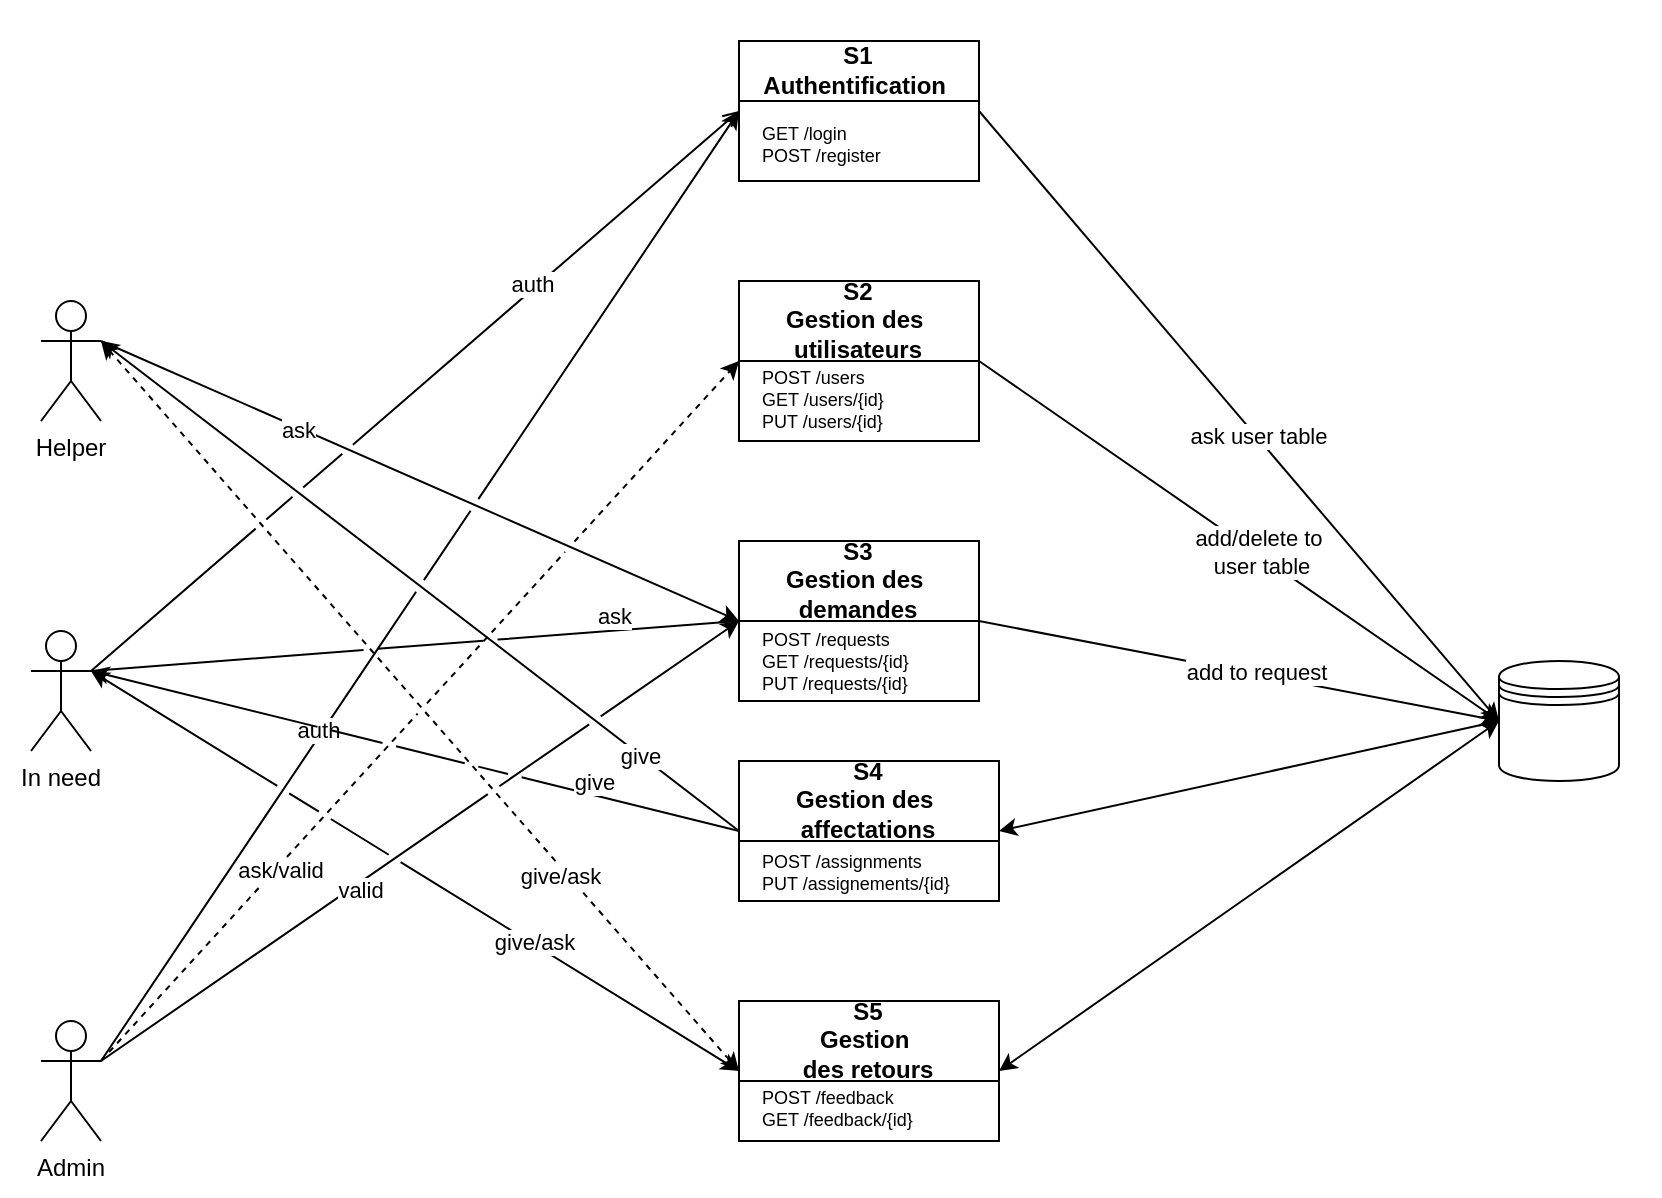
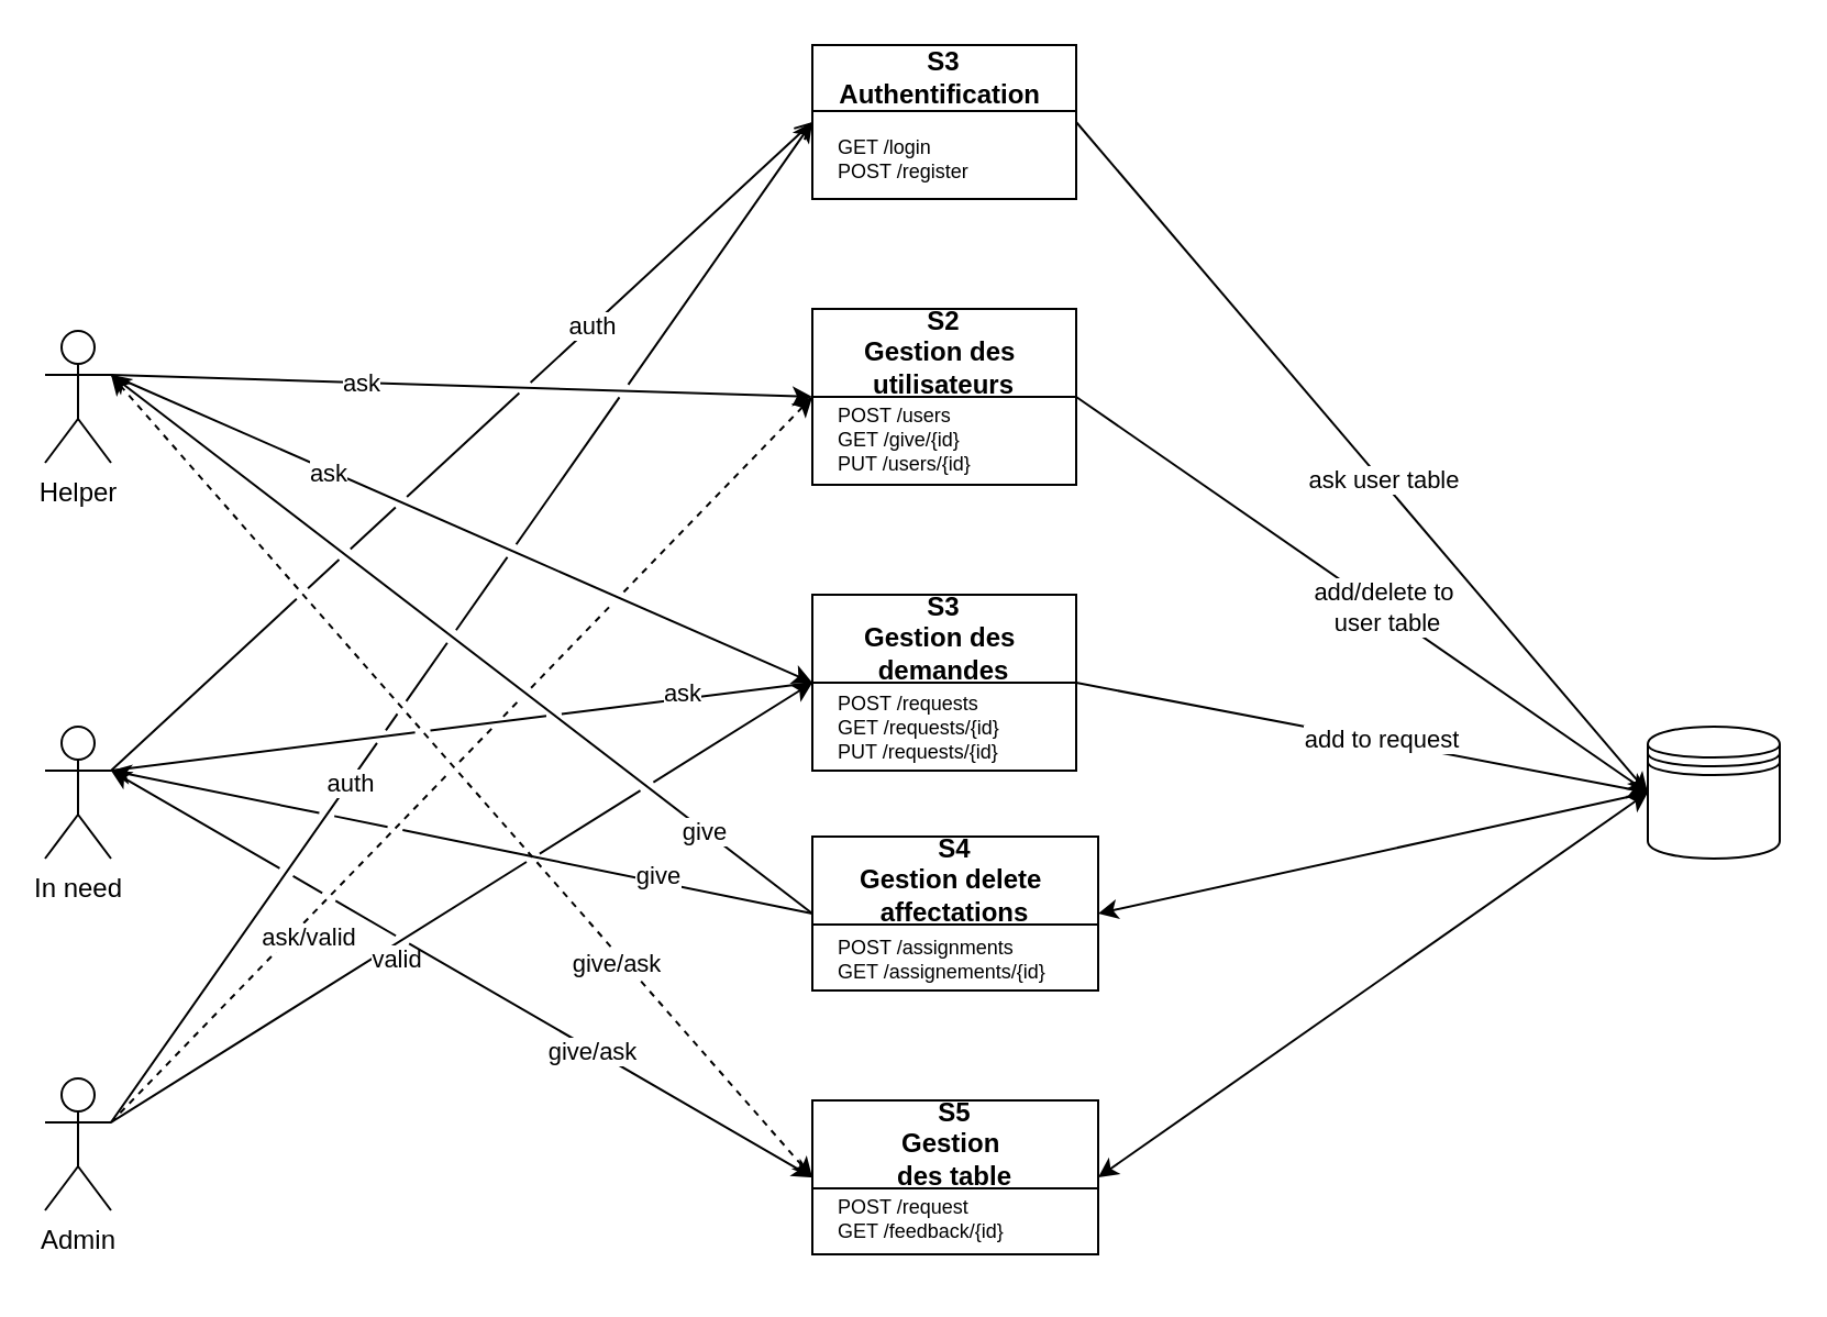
- <mxCell id="5" value="S1&lt;div&gt;Authentification&amp;nbsp;&lt;/div&gt;" style="swimlane;whiteSpace=wrap;html=1;startSize=30;" parent="1" vertex="1"><mxGeometry x="369" y="20" width="120" height="70" as="geometry" /></mxCell>
+ <mxCell id="5" value="S3&lt;div&gt;Authentification&amp;nbsp;&lt;/div&gt;" style="swimlane;whiteSpace=wrap;html=1;startSize=30;" parent="1" vertex="1"><mxGeometry x="369" y="20" width="120" height="70" as="geometry" /></mxCell>
+ <mxCell id="16" value="" style="endArrow=classic;html=1;rounded=0;entryX=0;entryY=0.5;entryDx=0;entryDy=0;exitX=1;exitY=0.333;exitDx=0;exitDy=0;exitPerimeter=0;jumpStyle=gap;jumpSize=7;" parent="1" source="2" target="7" edge="1"><mxGeometry width="50" height="50" relative="1" as="geometry"><mxPoint x="229" y="190" as="sourcePoint" /><mxPoint x="379" y="70" as="targetPoint" /></mxGeometry></mxCell>
+ <mxCell id="17" value="ask" style="edgeLabel;html=1;align=center;verticalAlign=middle;resizable=0;points=[];" parent="16" vertex="1" connectable="0"><mxGeometry x="0.067" y="1" relative="1" as="geometry"><mxPoint x="-56" y="-1" as="offset" /></mxGeometry></mxCell>
- <mxCell id="8" value="POST /users&lt;div&gt;GET /users/{id}&lt;/div&gt;&lt;div&gt;PUT /users/{id}&lt;/div&gt;" style="text;html=1;align=left;verticalAlign=top;resizable=0;points=[];autosize=1;strokeColor=none;fillColor=none;fontSize=9;" vertex="1" parent="7"><mxGeometry x="10" y="37" width="80" height="50" as="geometry" /></mxCell>
+ <mxCell id="8" value="POST /users&lt;div&gt;GET /give/{id}&lt;/div&gt;&lt;div&gt;PUT /users/{id}&lt;/div&gt;" style="text;html=1;align=left;verticalAlign=top;resizable=0;points=[];autosize=1;strokeColor=none;fillColor=none;fontSize=9;" vertex="1" parent="7"><mxGeometry x="10" y="37" width="80" height="50" as="geometry" /></mxCell>
- <mxCell id="3" value="In need" style="shape=umlActor;verticalLabelPosition=bottom;verticalAlign=top;html=1;outlineConnect=0;" parent="1" vertex="1"><mxGeometry x="15" y="315" width="30" height="60" as="geometry" /></mxCell>
+ <mxCell id="3" value="In need" style="shape=umlActor;verticalLabelPosition=bottom;verticalAlign=top;html=1;outlineConnect=0;" parent="1" vertex="1"><mxGeometry x="20" y="330" width="30" height="60" as="geometry" /></mxCell>
- <mxCell id="11" value="S4&lt;div&gt;&lt;div&gt;Gestion des&amp;nbsp;&lt;/div&gt;&lt;div&gt;affectations&lt;/div&gt;&lt;/div&gt;" style="swimlane;whiteSpace=wrap;html=1;startSize=40;" parent="1" vertex="1"><mxGeometry x="369" y="380" width="130" height="70" as="geometry" /></mxCell>
+ <mxCell id="11" value="S4&lt;div&gt;&lt;div&gt;Gestion delete&amp;nbsp;&lt;/div&gt;&lt;div&gt;affectations&lt;/div&gt;&lt;/div&gt;" style="swimlane;whiteSpace=wrap;html=1;startSize=40;" parent="1" vertex="1"><mxGeometry x="369" y="380" width="130" height="70" as="geometry" /></mxCell>
- <mxCell id="12" value="POST /assignments&lt;div&gt;PUT /assignements/{id}&lt;/div&gt;" style="text;html=1;align=left;verticalAlign=top;resizable=0;points=[];autosize=1;strokeColor=none;fillColor=none;fontSize=9;" vertex="1" parent="11"><mxGeometry x="10" y="39" width="120" height="40" as="geometry" /></mxCell>
+ <mxCell id="12" value="POST /assignments&lt;div&gt;GET /assignements/{id}&lt;/div&gt;" style="text;html=1;align=left;verticalAlign=top;resizable=0;points=[];autosize=1;strokeColor=none;fillColor=none;fontSize=9;" vertex="1" parent="11"><mxGeometry x="10" y="39" width="120" height="40" as="geometry" /></mxCell>
- <mxCell id="13" value="S5&lt;div&gt;&lt;div&gt;Gestion&amp;nbsp;&lt;/div&gt;&lt;div&gt;des retours&lt;/div&gt;&lt;/div&gt;" style="swimlane;whiteSpace=wrap;html=1;startSize=40;" parent="1" vertex="1"><mxGeometry x="369" y="500" width="130" height="70" as="geometry" /></mxCell>
+ <mxCell id="13" value="S5&lt;div&gt;&lt;div&gt;Gestion&amp;nbsp;&lt;/div&gt;&lt;div&gt;des table&lt;/div&gt;&lt;/div&gt;" style="swimlane;whiteSpace=wrap;html=1;startSize=40;" parent="1" vertex="1"><mxGeometry x="369" y="500" width="130" height="70" as="geometry" /></mxCell>
- <mxCell id="4" value="Admin" style="shape=umlActor;verticalLabelPosition=bottom;verticalAlign=top;html=1;outlineConnect=0;" parent="1" vertex="1"><mxGeometry x="20" y="510" width="30" height="60" as="geometry" /></mxCell>
+ <mxCell id="4" value="Admin" style="shape=umlActor;verticalLabelPosition=bottom;verticalAlign=top;html=1;outlineConnect=0;" parent="1" vertex="1"><mxGeometry x="20" y="490" width="30" height="60" as="geometry" /></mxCell>
- <mxCell id="14" value="POST /feedback&lt;div&gt;GET /feedback/{id}&lt;/div&gt;" style="text;html=1;align=left;verticalAlign=top;resizable=0;points=[];autosize=1;strokeColor=none;fillColor=none;fontSize=9;" vertex="1" parent="13"><mxGeometry x="10" y="37" width="100" height="40" as="geometry" /></mxCell>
+ <mxCell id="14" value="POST /request&lt;div&gt;GET /feedback/{id}&lt;/div&gt;" style="text;html=1;align=left;verticalAlign=top;resizable=0;points=[];autosize=1;strokeColor=none;fillColor=none;fontSize=9;" vertex="1" parent="13"><mxGeometry x="10" y="37" width="100" height="40" as="geometry" /></mxCell>
